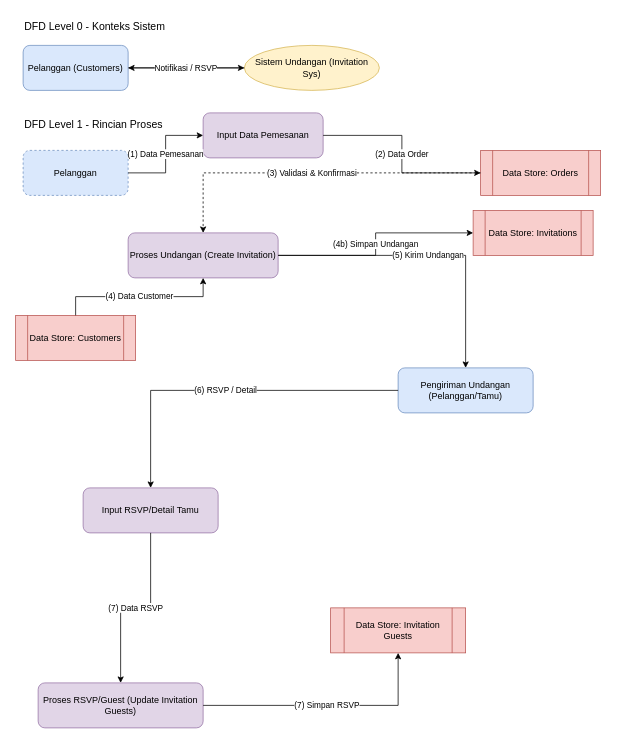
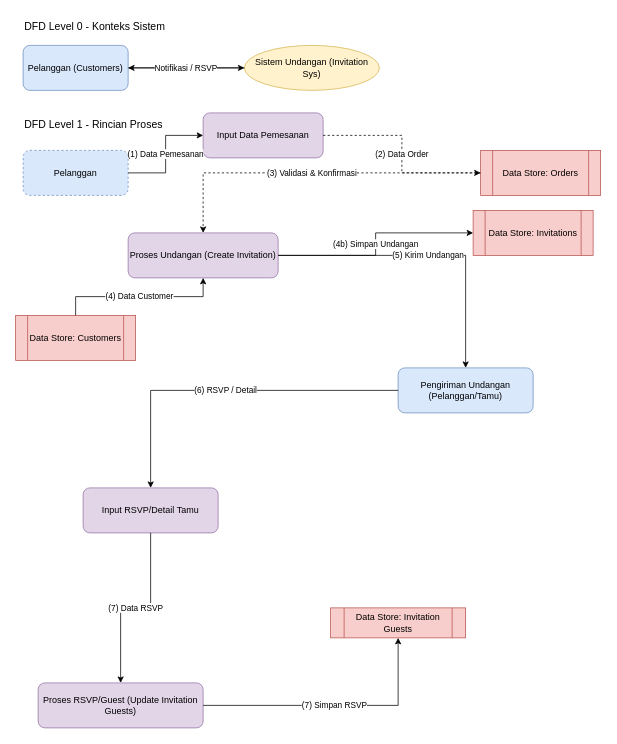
- <mxCell id="19" value="(2) Data Order" style="edgeStyle=orthogonalEdgeStyle;rounded=0;html=1;strokeColor=#000000;" edge="1" parent="1" source="9" target="10"><mxGeometry relative="1" as="geometry" /></mxCell>
+ <mxCell id="19" value="(2) Data Order" style="edgeStyle=orthogonalEdgeStyle;rounded=0;html=1;strokeColor=#000000;dashed=1;" edge="1" parent="1" source="9" target="10"><mxGeometry relative="1" as="geometry" /></mxCell>
- <mxCell id="17" value="Data Store: Invitation Guests" style="shape=process;whiteSpace=wrap;html=1;fillColor=#f8cecc;strokeColor=#b85450;" vertex="1" parent="1"><mxGeometry x="440" y="810" width="180" height="60" as="geometry" /></mxCell>
+ <mxCell id="17" value="Data Store: Invitation Guests" style="shape=process;whiteSpace=wrap;html=1;fillColor=#f8cecc;strokeColor=#b85450;" vertex="1" parent="1"><mxGeometry x="440" y="810" width="180" height="40" as="geometry" /></mxCell>
